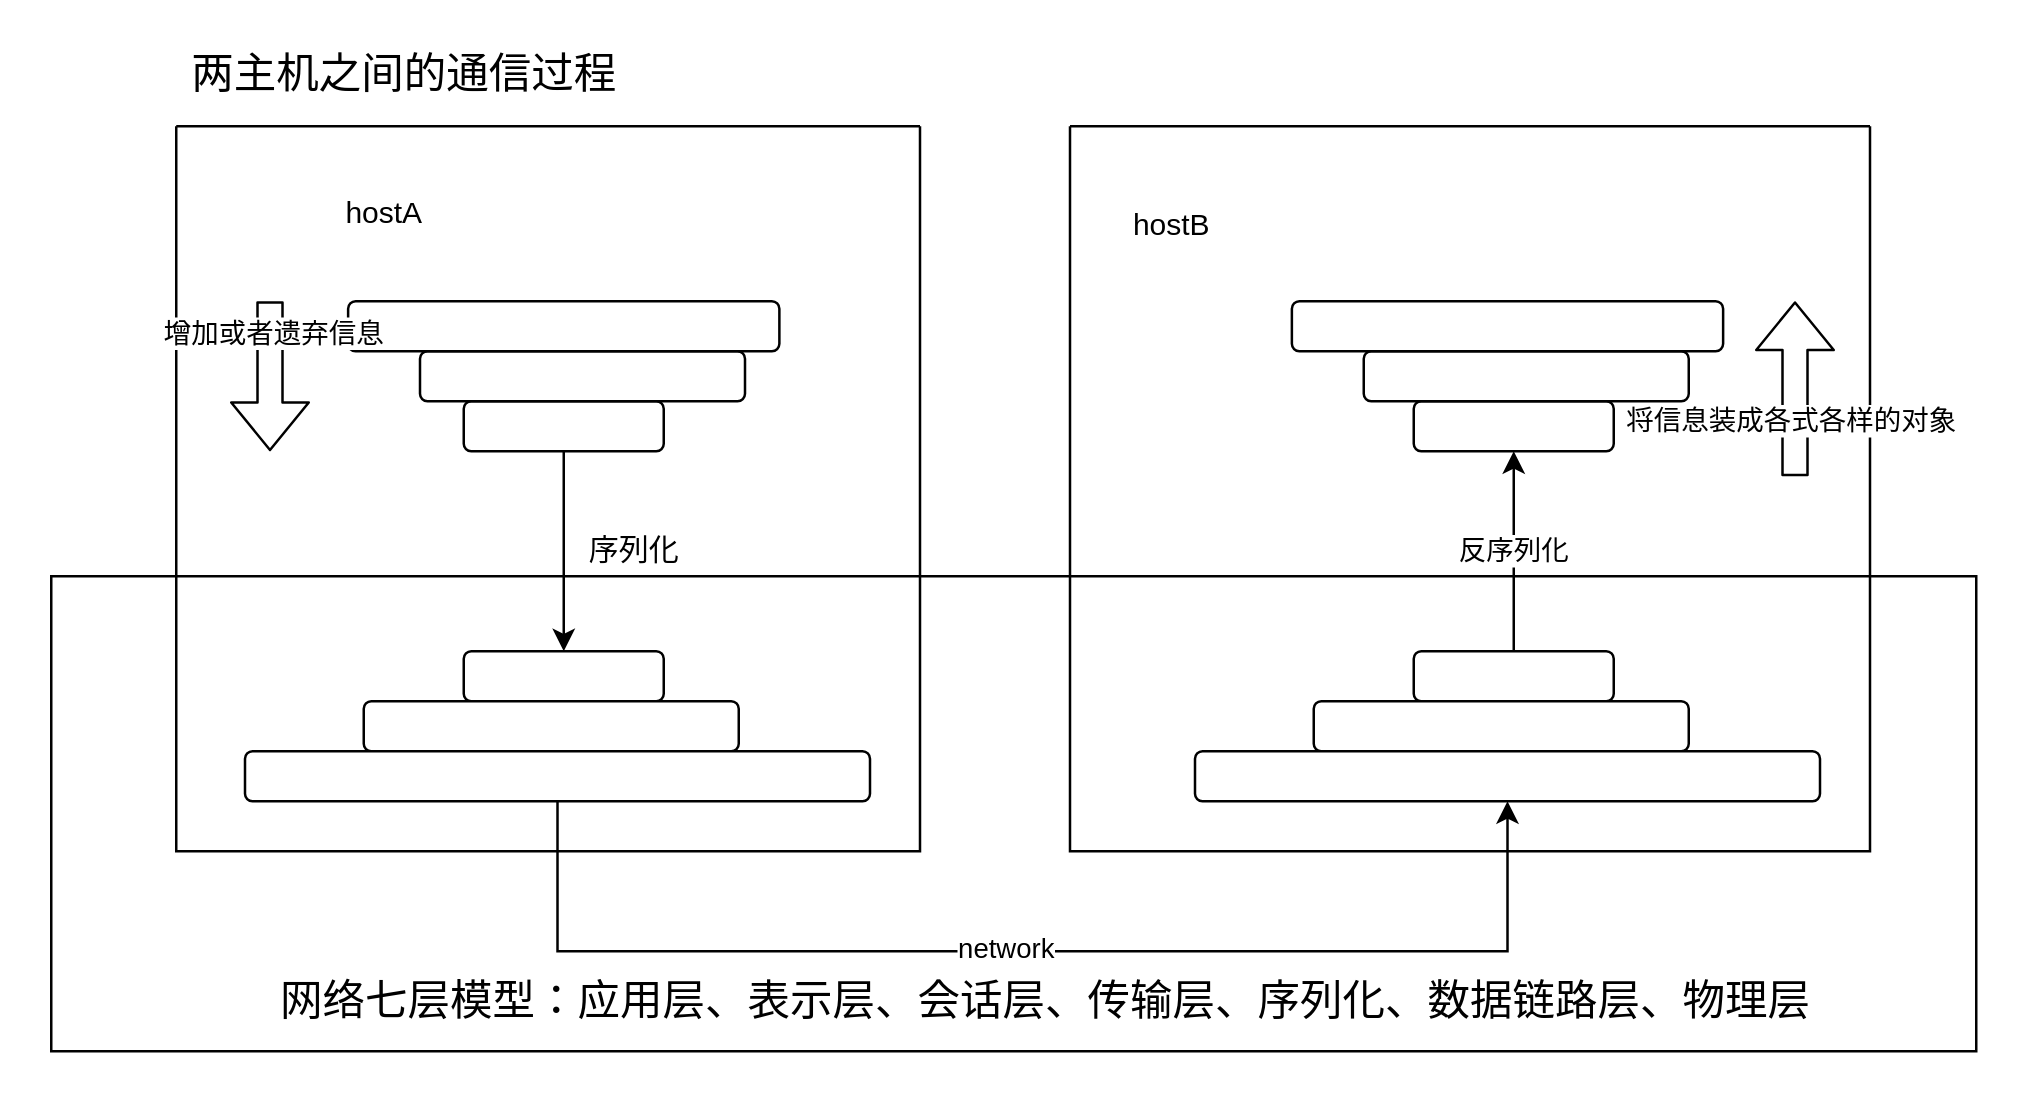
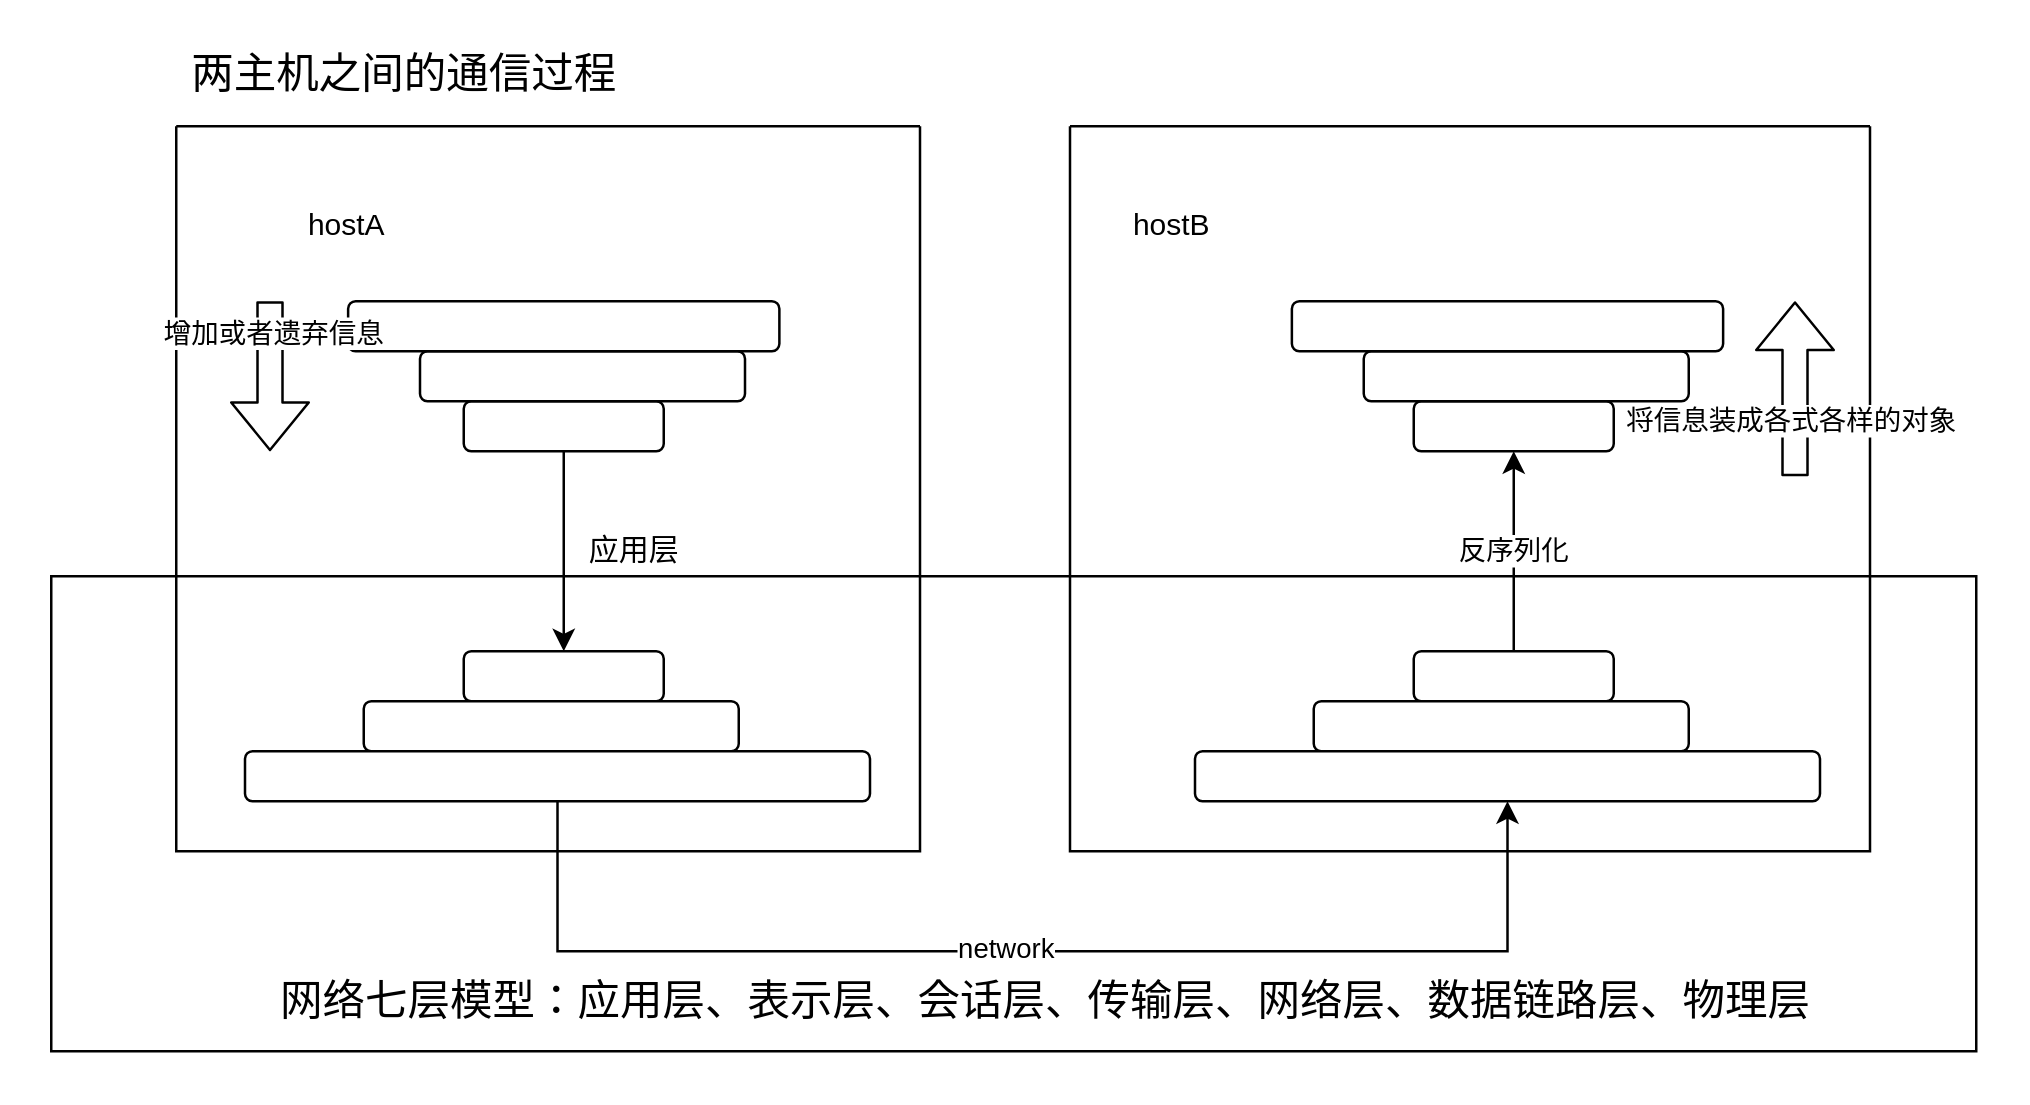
- <mxCell id="25" value="hostA" style="text;html=1;align=center;verticalAlign=middle;resizable=0;points=[];autosize=1;strokeColor=none;fillColor=none;" vertex="1" parent="1"><mxGeometry x="127.5" y="75" width="50" height="20" as="geometry" /></mxCell>
+ <mxCell id="25" value="hostA" style="text;html=1;align=center;verticalAlign=middle;resizable=0;points=[];autosize=1;strokeColor=none;fillColor=none;" vertex="1" parent="1"><mxGeometry x="112.5" y="80" width="50" height="20" as="geometry" /></mxCell>
- <mxCell id="16" value="序列化" style="text;html=1;align=center;verticalAlign=middle;resizable=0;points=[];autosize=1;strokeColor=none;fillColor=none;" vertex="1" parent="15"><mxGeometry x="157.5" y="160" width="50" height="20" as="geometry" /></mxCell>
+ <mxCell id="16" value="应用层" style="text;html=1;align=center;verticalAlign=middle;resizable=0;points=[];autosize=1;strokeColor=none;fillColor=none;" vertex="1" parent="15"><mxGeometry x="157.5" y="160" width="50" height="20" as="geometry" /></mxCell>
- <mxCell id="29" value="网络七层模型：应用层、表示层、会话层、传输层、序列化、数据链路层、物理层" style="text;html=1;strokeColor=none;fillColor=none;align=center;verticalAlign=middle;whiteSpace=wrap;rounded=0;fontSize=17;" vertex="1" parent="1"><mxGeometry x="107.5" y="400" width="620" as="geometry" /></mxCell>
+ <mxCell id="29" value="网络七层模型：应用层、表示层、会话层、传输层、网络层、数据链路层、物理层" style="text;html=1;strokeColor=none;fillColor=none;align=center;verticalAlign=middle;whiteSpace=wrap;rounded=0;fontSize=17;" vertex="1" parent="1"><mxGeometry x="107.5" y="400" width="620" as="geometry" /></mxCell>
